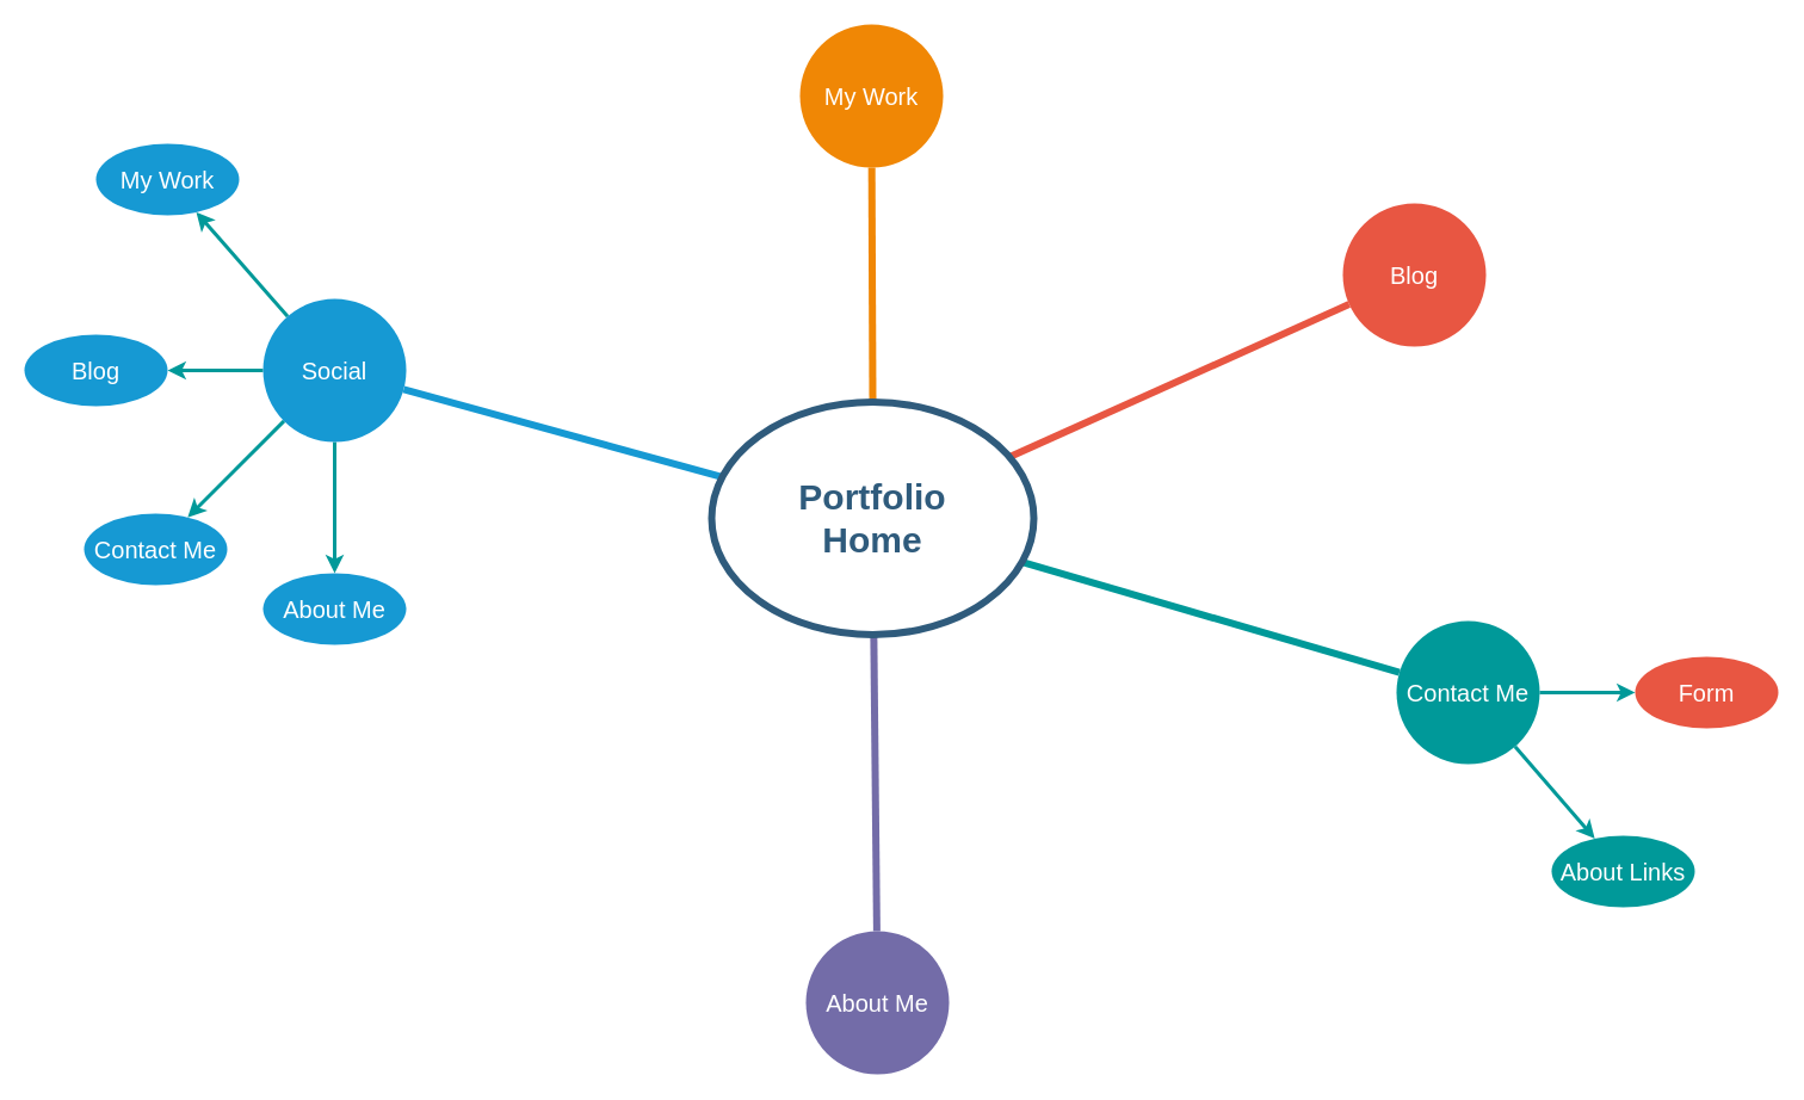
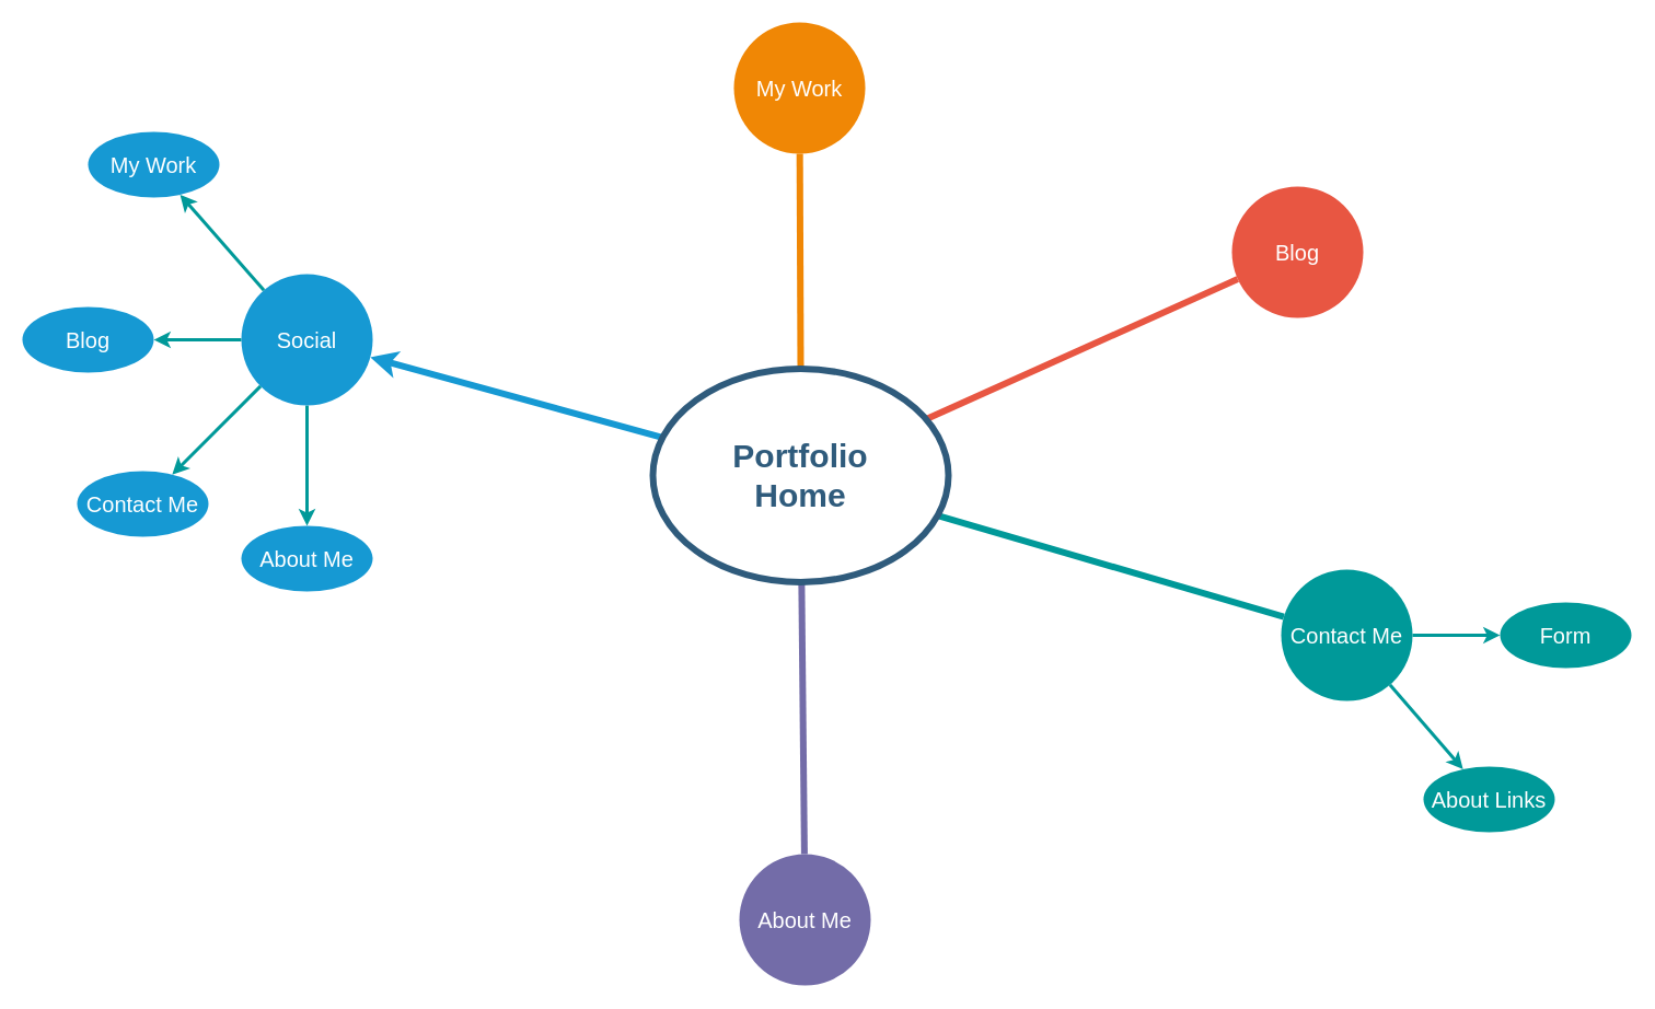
- <mxCell id="13" style="endArrow=none;strokeWidth=6;strokeColor=#1699D3;html=1;" parent="1" source="18" target="6" edge="1"><mxGeometry relative="1" as="geometry" /></mxCell>
+ <mxCell id="13" style="endArrow=classic;strokeWidth=6;strokeColor=#1699D3;html=1;" parent="1" source="18" target="6" edge="1"><mxGeometry relative="1" as="geometry" /></mxCell>
- <mxCell id="23" value="Form" style="ellipse;whiteSpace=wrap;html=1;shadow=0;fontSize=20;fontColor=#FFFFFF;strokeColor=none;strokeWidth=3;fillColor=#e85642;" parent="1" vertex="1"><mxGeometry x="1370" y="550" width="120" height="60" as="geometry" /></mxCell>
+ <mxCell id="23" value="Form" style="ellipse;whiteSpace=wrap;html=1;shadow=0;fontSize=20;fontColor=#FFFFFF;strokeColor=none;strokeWidth=3;fillColor=#009999;" parent="1" vertex="1"><mxGeometry x="1370" y="550" width="120" height="60" as="geometry" /></mxCell>
